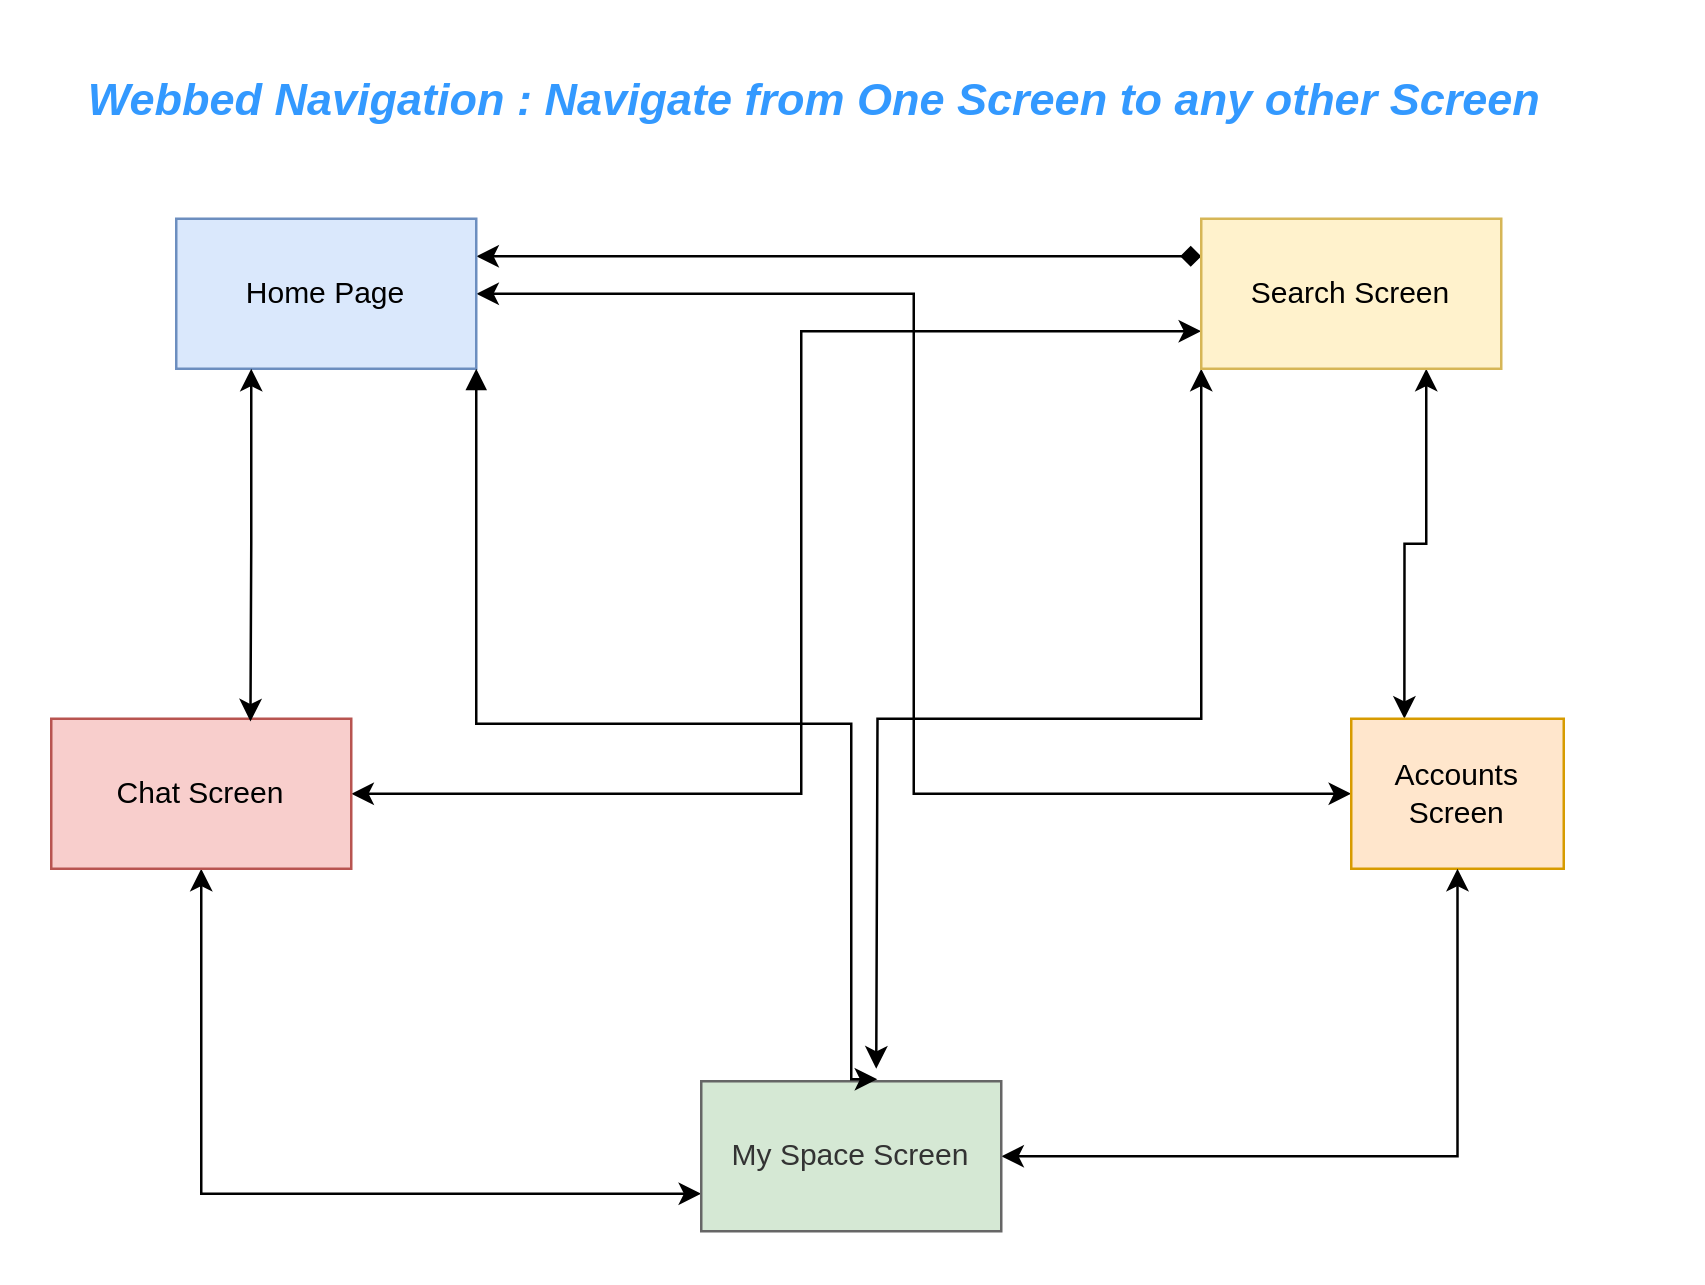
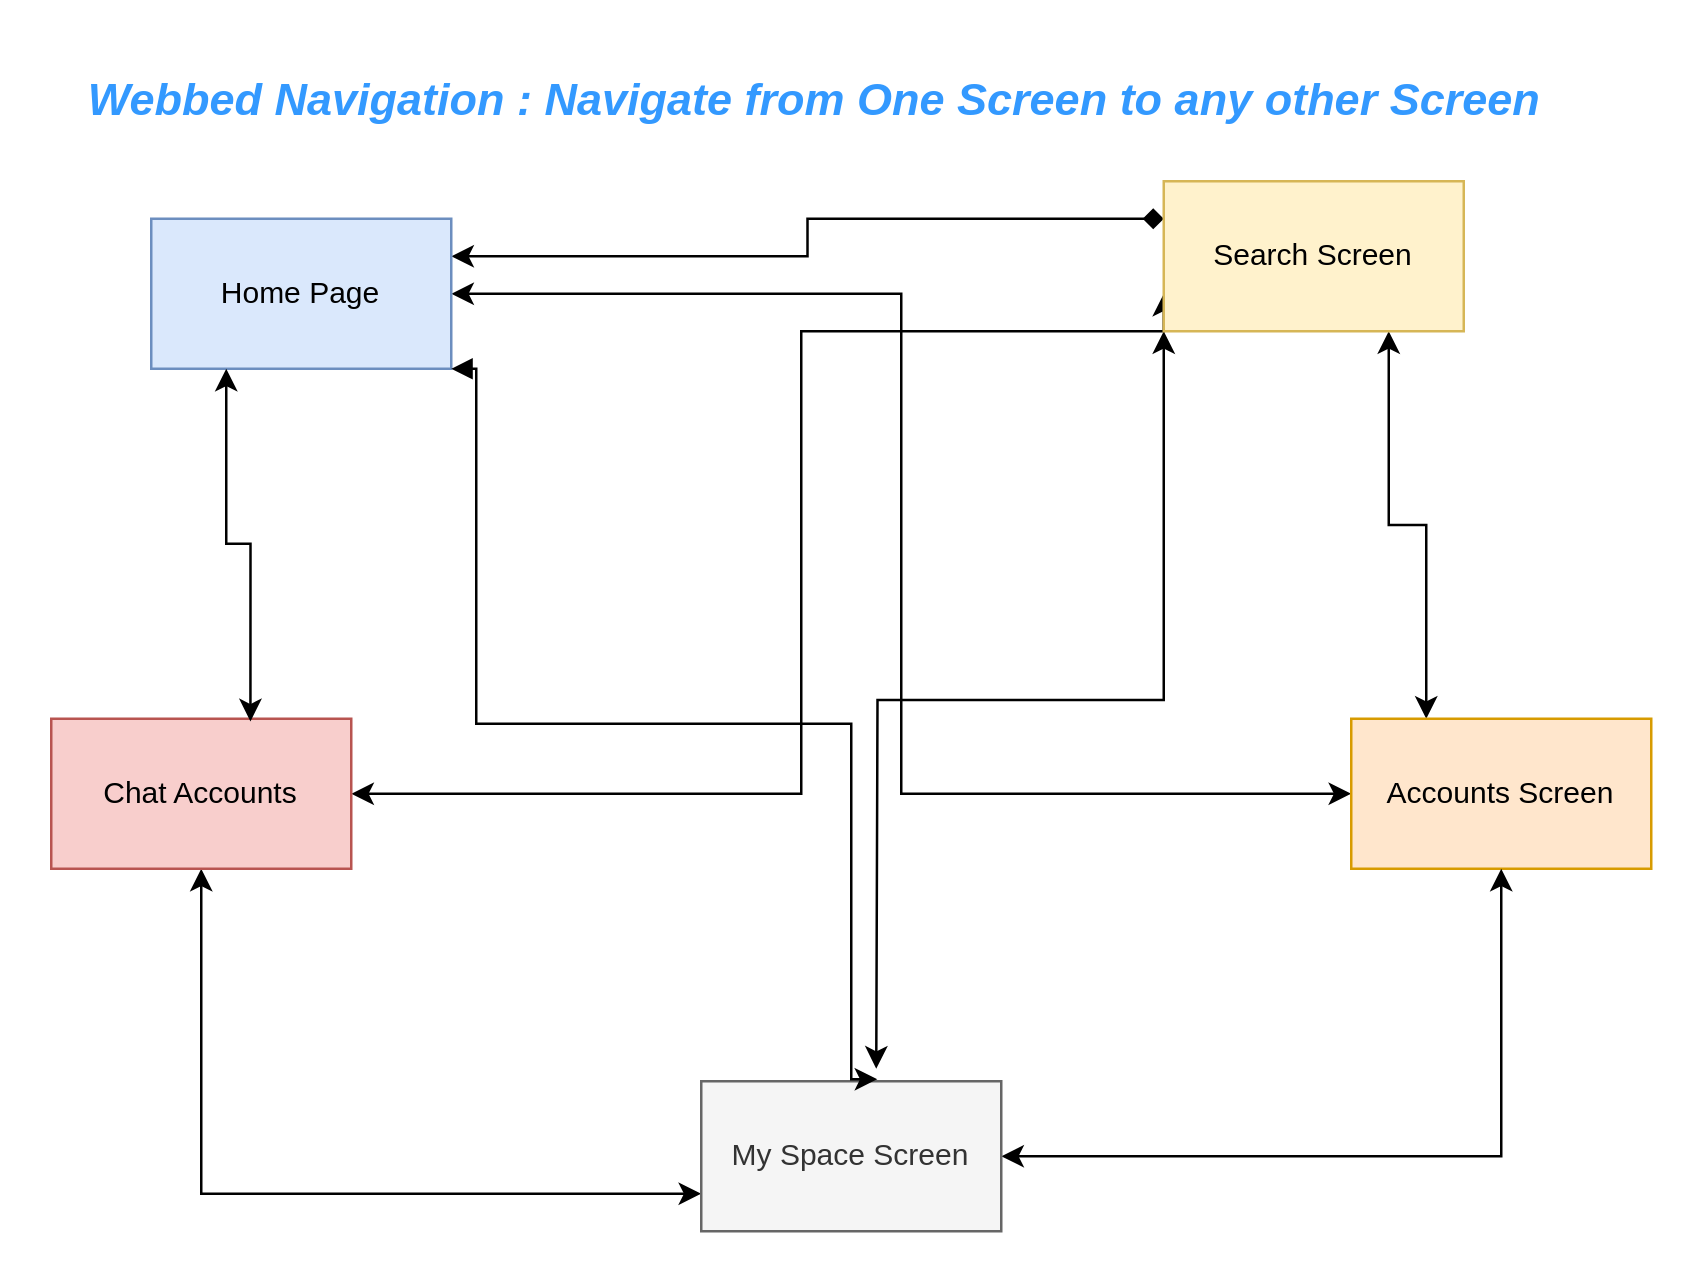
- <mxCell id="4" value="Home Page" style="rounded=0;whiteSpace=wrap;html=1;fillColor=#dae8fc;strokeColor=#6c8ebf;" vertex="1" parent="1"><mxGeometry x="70" y="87" width="120" height="60" as="geometry" /></mxCell>
+ <mxCell id="4" value="Home Page" style="rounded=0;whiteSpace=wrap;html=1;fillColor=#dae8fc;strokeColor=#6c8ebf;" vertex="1" parent="1"><mxGeometry x="60" y="87" width="120" height="60" as="geometry" /></mxCell>
- <mxCell id="10" value="Search Screen" style="rounded=0;whiteSpace=wrap;html=1;fillColor=#fff2cc;strokeColor=#d6b656;" vertex="1" parent="1"><mxGeometry x="480" y="87" width="120" height="60" as="geometry" /></mxCell>
+ <mxCell id="10" value="Search Screen" style="rounded=0;whiteSpace=wrap;html=1;fillColor=#fff2cc;strokeColor=#d6b656;" vertex="1" parent="1"><mxGeometry x="465" y="72" width="120" height="60" as="geometry" /></mxCell>
- <mxCell id="7" value="Chat Screen" style="rounded=0;whiteSpace=wrap;html=1;fillColor=#f8cecc;strokeColor=#b85450;" vertex="1" parent="1"><mxGeometry x="20" y="287" width="120" height="60" as="geometry" /></mxCell>
+ <mxCell id="7" value="Chat Accounts" style="rounded=0;whiteSpace=wrap;html=1;fillColor=#f8cecc;strokeColor=#b85450;" vertex="1" parent="1"><mxGeometry x="20" y="287" width="120" height="60" as="geometry" /></mxCell>
- <mxCell id="11" value="Accounts Screen" style="rounded=0;whiteSpace=wrap;html=1;fillColor=#ffe6cc;strokeColor=#d79b00;" vertex="1" parent="1"><mxGeometry x="540" y="287" width="85" height="60" as="geometry" /></mxCell>
+ <mxCell id="11" value="Accounts Screen" style="rounded=0;whiteSpace=wrap;html=1;fillColor=#ffe6cc;strokeColor=#d79b00;" vertex="1" parent="1"><mxGeometry x="540" y="287" width="120" height="60" as="geometry" /></mxCell>
- <mxCell id="13" value="My Space Screen" style="rounded=0;whiteSpace=wrap;html=1;fillColor=#d5e8d4;fontColor=#333333;strokeColor=#666666;" vertex="1" parent="1"><mxGeometry x="280" y="432" width="120" height="60" as="geometry" /></mxCell>
+ <mxCell id="13" value="My Space Screen" style="rounded=0;whiteSpace=wrap;html=1;fillColor=#f5f5f5;fontColor=#333333;strokeColor=#666666;" vertex="1" parent="1"><mxGeometry x="280" y="432" width="120" height="60" as="geometry" /></mxCell>
